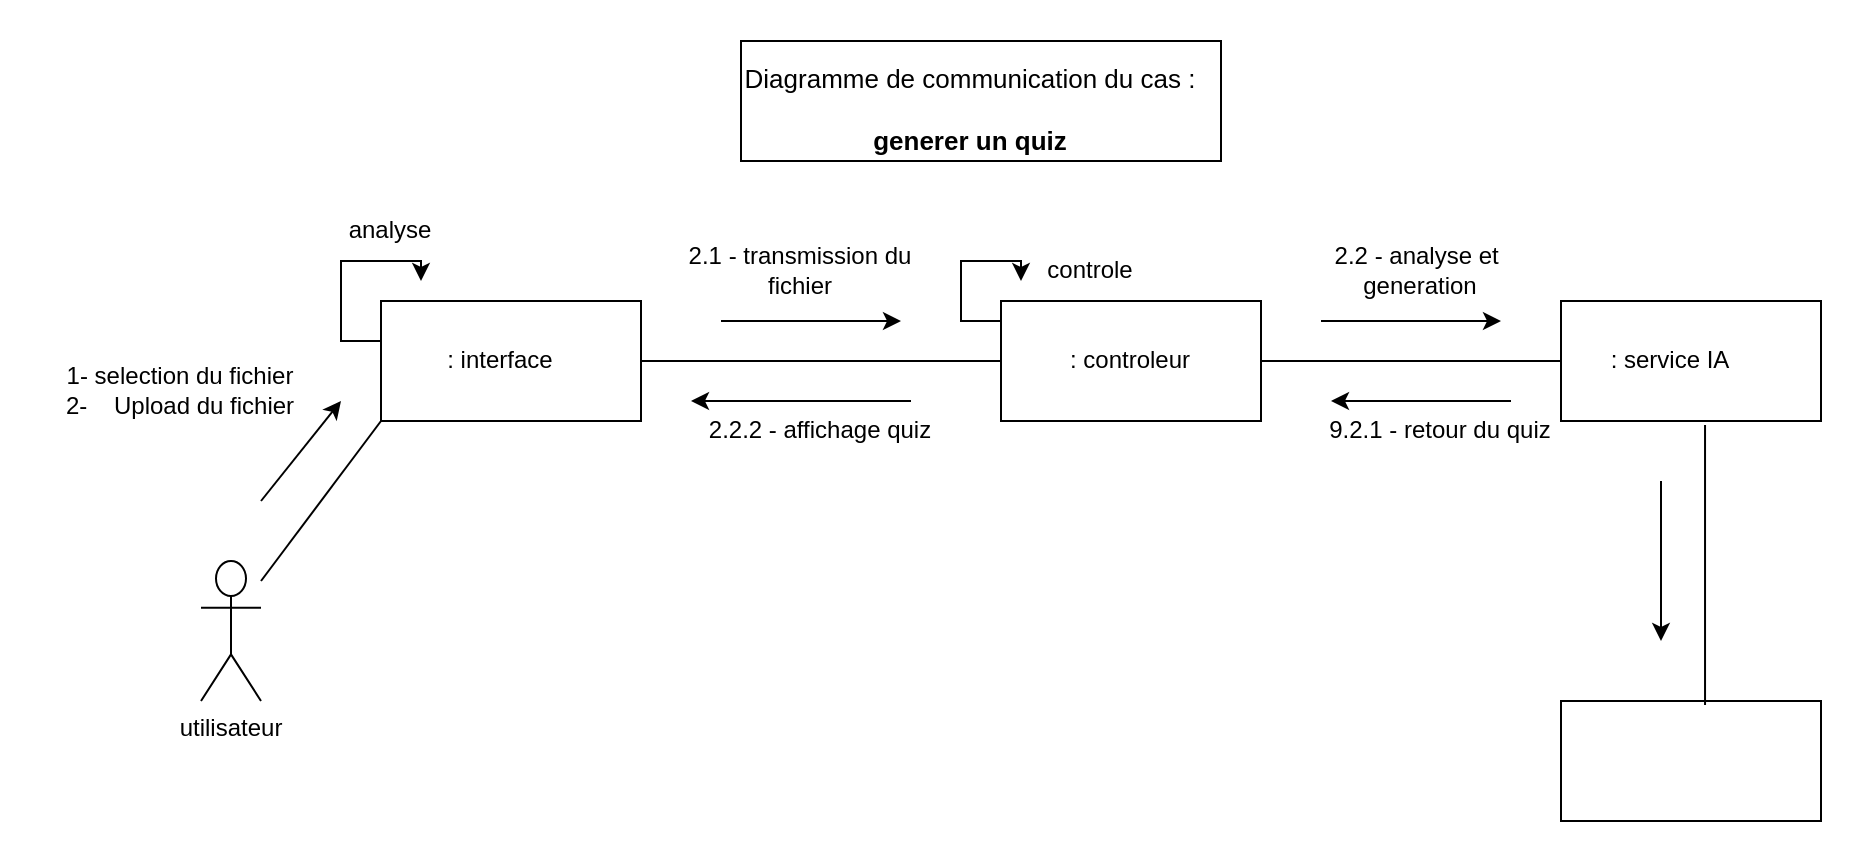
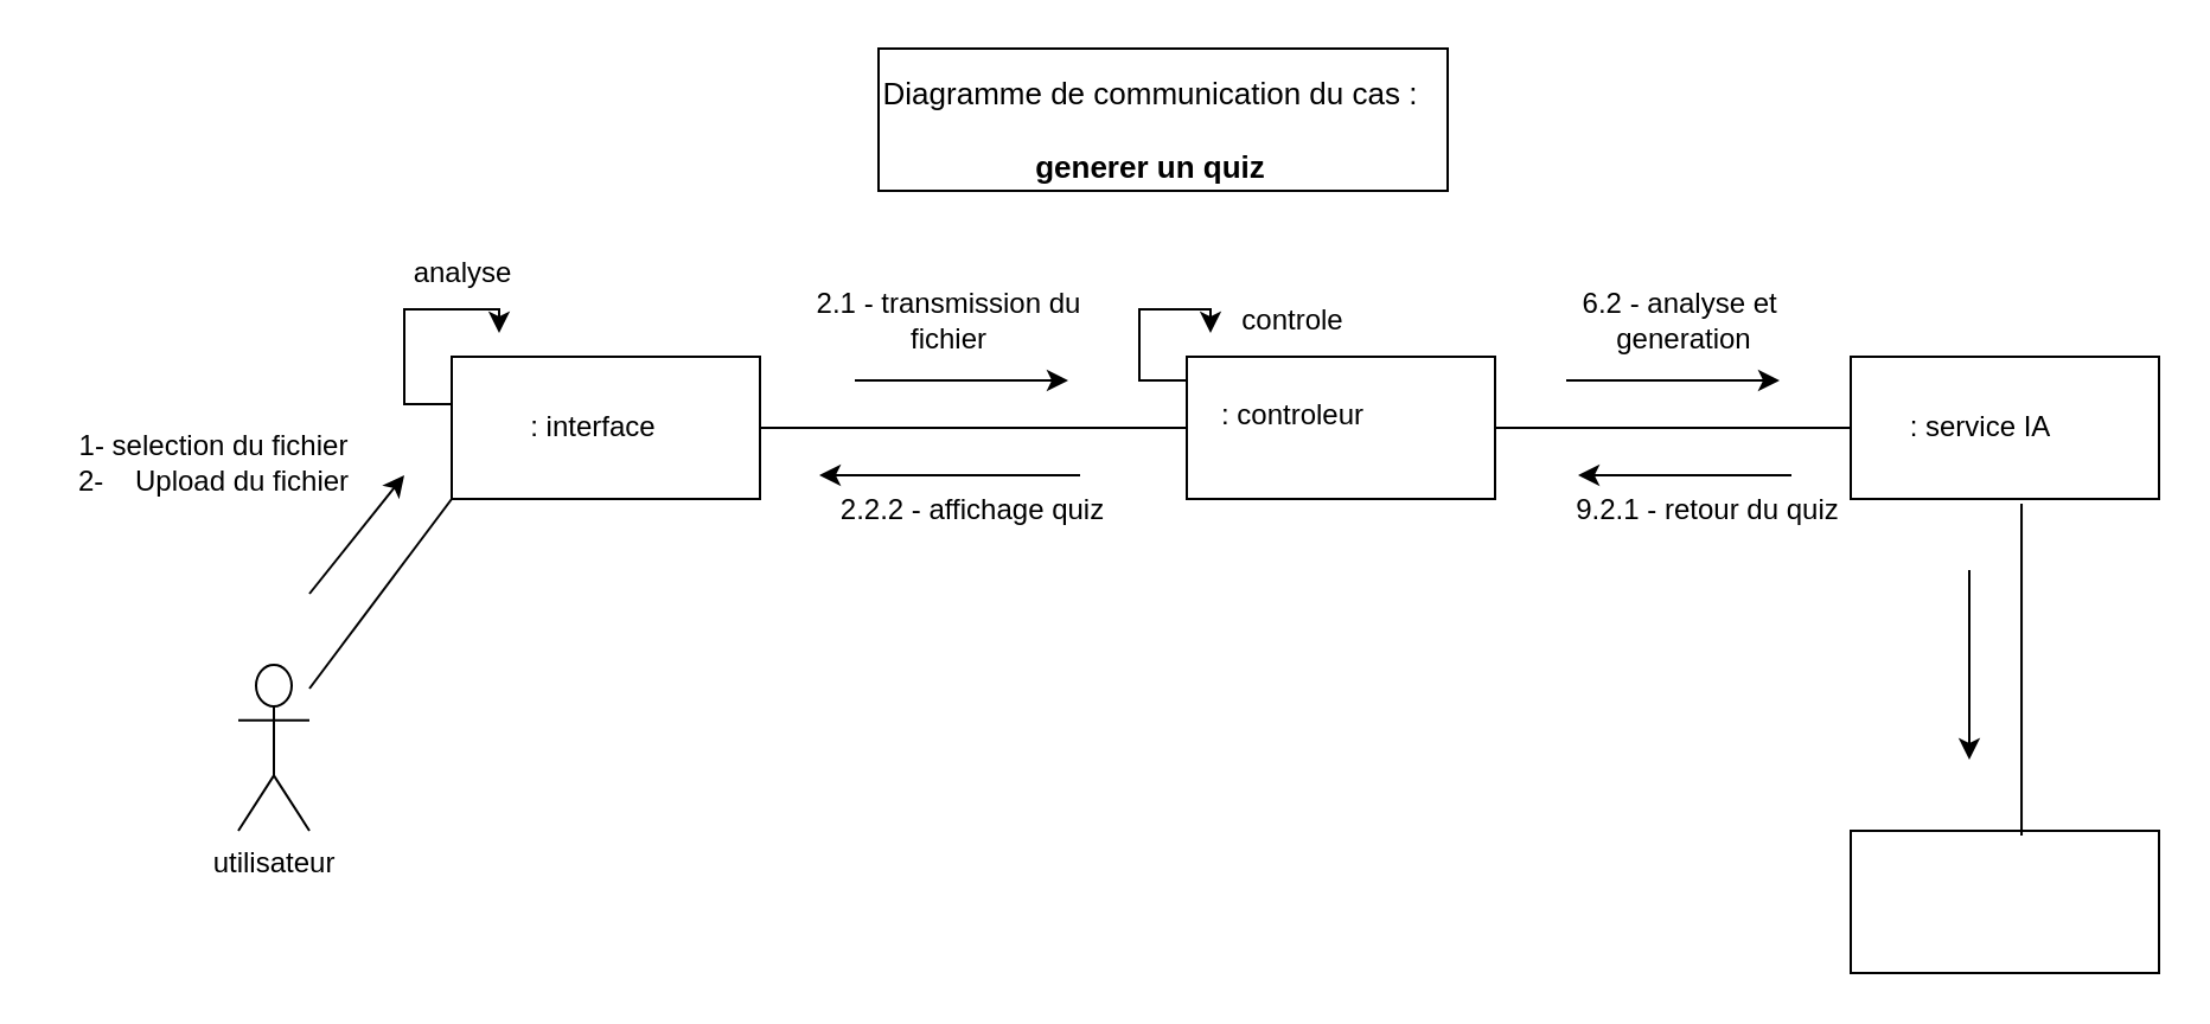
- <mxCell id="25" value="2.2 - analyse et&amp;nbsp;&lt;br&gt;generation" style="text;html=1;strokeColor=none;fillColor=none;align=center;verticalAlign=middle;whiteSpace=wrap;rounded=0;" vertex="1" parent="1"><mxGeometry x="640" y="120" width="140" height="30" as="geometry" /></mxCell>
+ <mxCell id="25" value="6.2 - analyse et&amp;nbsp;&lt;br&gt;generation" style="text;html=1;strokeColor=none;fillColor=none;align=center;verticalAlign=middle;whiteSpace=wrap;rounded=0;" vertex="1" parent="1"><mxGeometry x="640" y="120" width="140" height="30" as="geometry" /></mxCell>
- <mxCell id="11" value=": controleur" style="text;html=1;strokeColor=none;fillColor=none;align=center;verticalAlign=middle;whiteSpace=wrap;rounded=0;" vertex="1" parent="1"><mxGeometry x="530" y="165" width="70" height="30" as="geometry" /></mxCell>
+ <mxCell id="11" value=": controleur" style="text;html=1;strokeColor=none;fillColor=none;align=center;verticalAlign=middle;whiteSpace=wrap;rounded=0;" vertex="1" parent="1"><mxGeometry x="510" y="160" width="70" height="30" as="geometry" /></mxCell>
